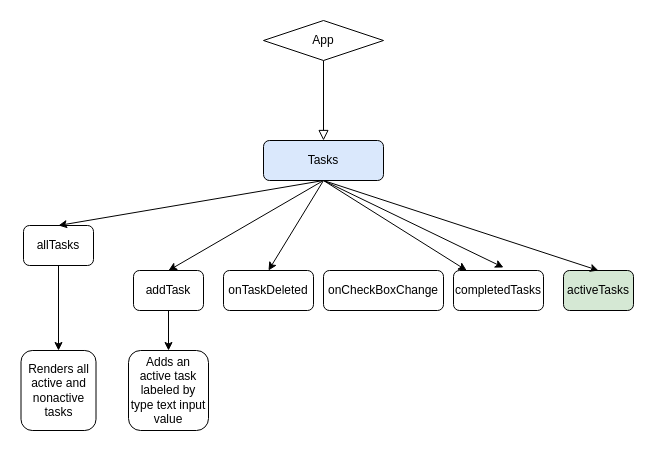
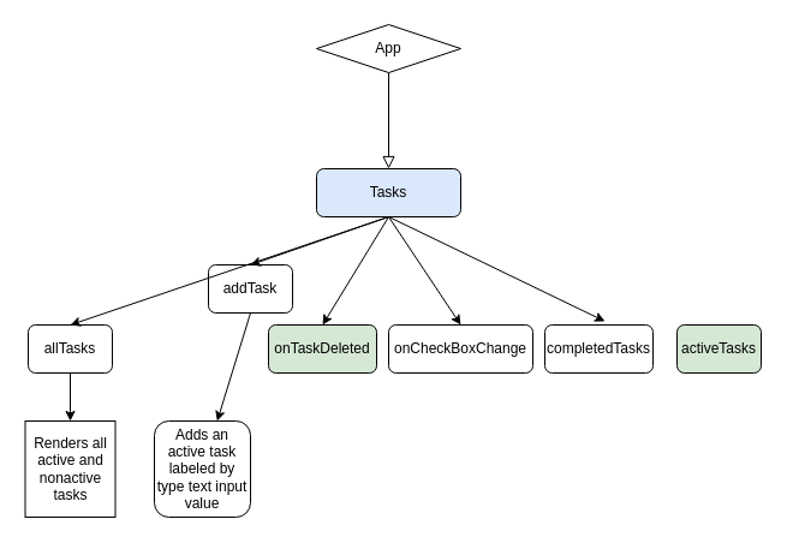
- <mxCell id="12" value="" style="endArrow=classic;html=1;exitX=0.5;exitY=1;exitDx=0;exitDy=0;" edge="1" parent="1" source="5" target="14"><mxGeometry width="50" height="50" relative="1" as="geometry"><mxPoint x="203" y="190" as="sourcePoint" /><mxPoint x="213" y="290" as="targetPoint" /></mxGeometry></mxCell>
+ <mxCell id="12" value="" style="endArrow=classic;html=1;entryX=0.5;entryY=0;entryDx=0;entryDy=0;exitX=0.5;exitY=1;exitDx=0;exitDy=0;" edge="1" parent="1" source="5" target="8"><mxGeometry width="50" height="50" relative="1" as="geometry"><mxPoint x="203" y="190" as="sourcePoint" /><mxPoint x="213" y="290" as="targetPoint" /></mxGeometry></mxCell>
- <mxCell id="11" value="" style="endArrow=classic;html=1;exitX=0.5;exitY=1;exitDx=0;exitDy=0;entryX=0.5;entryY=0;entryDx=0;entryDy=0;" edge="1" parent="1" source="5" target="4"><mxGeometry width="50" height="50" relative="1" as="geometry"><mxPoint x="153" y="130" as="sourcePoint" /><mxPoint x="203" y="80" as="targetPoint" /></mxGeometry></mxCell>
- <mxCell id="7" value="allTasks" style="rounded=1;whiteSpace=wrap;html=1;fontSize=12;glass=0;strokeWidth=1;shadow=0;" vertex="1" parent="1"><mxGeometry x="23" y="225" width="70" height="40" as="geometry" /></mxCell>
+ <mxCell id="7" value="allTasks" style="rounded=1;whiteSpace=wrap;html=1;fontSize=12;glass=0;strokeWidth=1;shadow=0;" vertex="1" parent="1"><mxGeometry x="23" y="270" width="70" height="40" as="geometry" /></mxCell>
- <mxCell id="6" value="addTask" style="rounded=1;whiteSpace=wrap;html=1;fontSize=12;glass=0;strokeWidth=1;shadow=0;" vertex="1" parent="1"><mxGeometry x="133" y="270" width="70" height="40" as="geometry" /></mxCell>
+ <mxCell id="6" value="addTask" style="rounded=1;whiteSpace=wrap;html=1;fontSize=12;glass=0;strokeWidth=1;shadow=0;" vertex="1" parent="1"><mxGeometry x="173" y="220" width="70" height="40" as="geometry" /></mxCell>
- <mxCell id="13" value="onTaskDeleted" style="rounded=1;whiteSpace=wrap;html=1;fontSize=12;glass=0;strokeWidth=1;shadow=0;" vertex="1" parent="1"><mxGeometry x="223" y="270" width="90" height="40" as="geometry" /></mxCell>
+ <mxCell id="13" value="onTaskDeleted" style="rounded=1;whiteSpace=wrap;html=1;fontSize=12;glass=0;strokeWidth=1;shadow=0;fillColor=#d5e8d4;" vertex="1" parent="1"><mxGeometry x="223" y="270" width="90" height="40" as="geometry" /></mxCell>
- <mxCell id="17" value="Renders all active and nonactive tasks" style="rounded=1;whiteSpace=wrap;html=1;fontSize=12;glass=0;strokeWidth=1;shadow=0;" vertex="1" parent="1"><mxGeometry x="20.5" y="350" width="75" height="80" as="geometry" /></mxCell>
+ <mxCell id="17" value="Renders all active and nonactive tasks" style="whiteSpace=wrap;html=1;fontSize=12;glass=0;strokeWidth=1;shadow=0;rounded=0;" vertex="1" parent="1"><mxGeometry x="20.5" y="350" width="75" height="80" as="geometry" /></mxCell>
